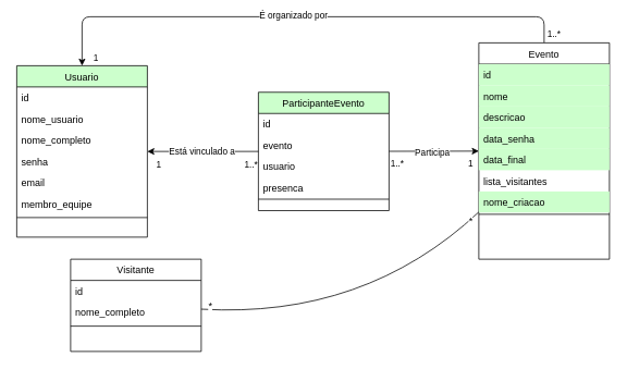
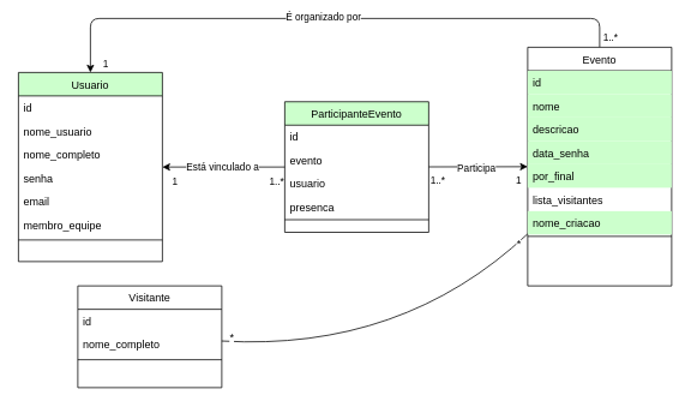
- <mxCell id="14" value="data_final" style="text;align=left;verticalAlign=top;spacingLeft=4;spacingRight=4;overflow=hidden;rotatable=0;points=[[0,0.5],[1,0.5]];portConstraint=eastwest;rounded=0;shadow=0;html=0;fillColor=#CCFFCC;" parent="9" vertex="1"><mxGeometry y="130" width="160" height="26" as="geometry" /></mxCell>
+ <mxCell id="14" value="por_final" style="text;align=left;verticalAlign=top;spacingLeft=4;spacingRight=4;overflow=hidden;rotatable=0;points=[[0,0.5],[1,0.5]];portConstraint=eastwest;rounded=0;shadow=0;html=0;fillColor=#CCFFCC;" parent="9" vertex="1"><mxGeometry y="130" width="160" height="26" as="geometry" /></mxCell>
